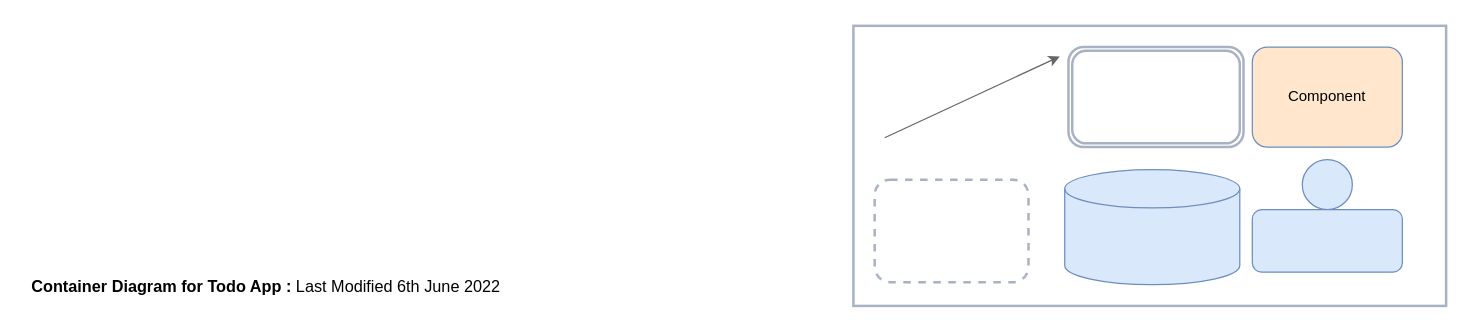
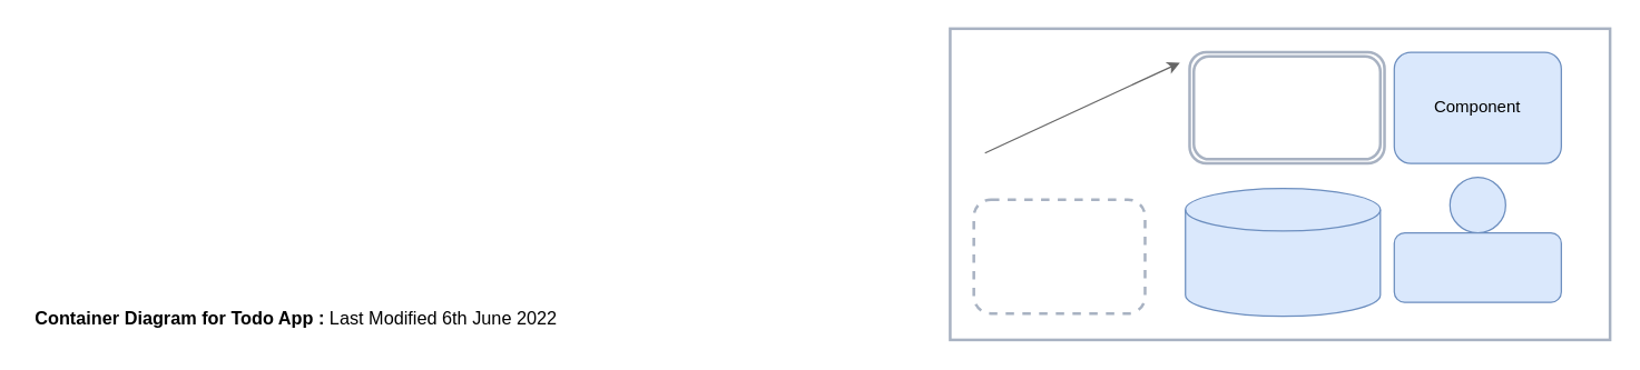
- <mxCell id="7" value="Component" style="rounded=1;whiteSpace=wrap;html=1;fillColor=#ffe6cc;strokeColor=#6c8ebf;" vertex="1" parent="3"><mxGeometry x="319" y="17" width="120" height="80" as="geometry" /></mxCell>
+ <mxCell id="7" value="Component" style="rounded=1;whiteSpace=wrap;html=1;fillColor=#dae8fc;strokeColor=#6c8ebf;" vertex="1" parent="3"><mxGeometry x="319" y="17" width="120" height="80" as="geometry" /></mxCell>
